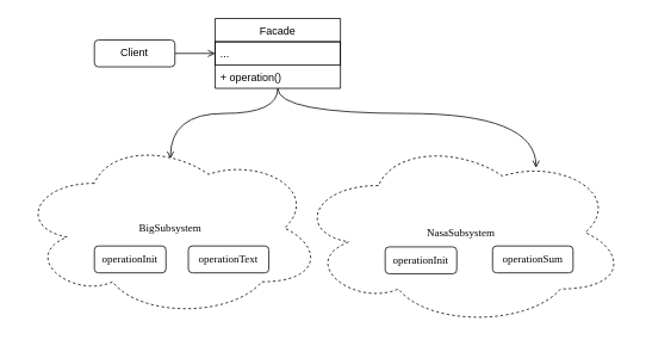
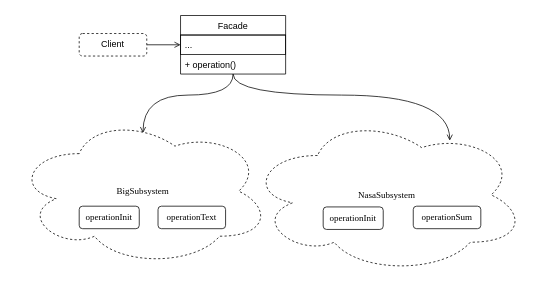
- <mxCell id="4" value="Client" style="rounded=1;whiteSpace=wrap;html=1;" vertex="1" parent="1"><mxGeometry x="105" y="44" width="90" height="30" as="geometry" /></mxCell>
+ <mxCell id="4" value="Client" style="rounded=1;whiteSpace=wrap;html=1;dashed=1;" vertex="1" parent="1"><mxGeometry x="105" y="44" width="90" height="30" as="geometry" /></mxCell>
